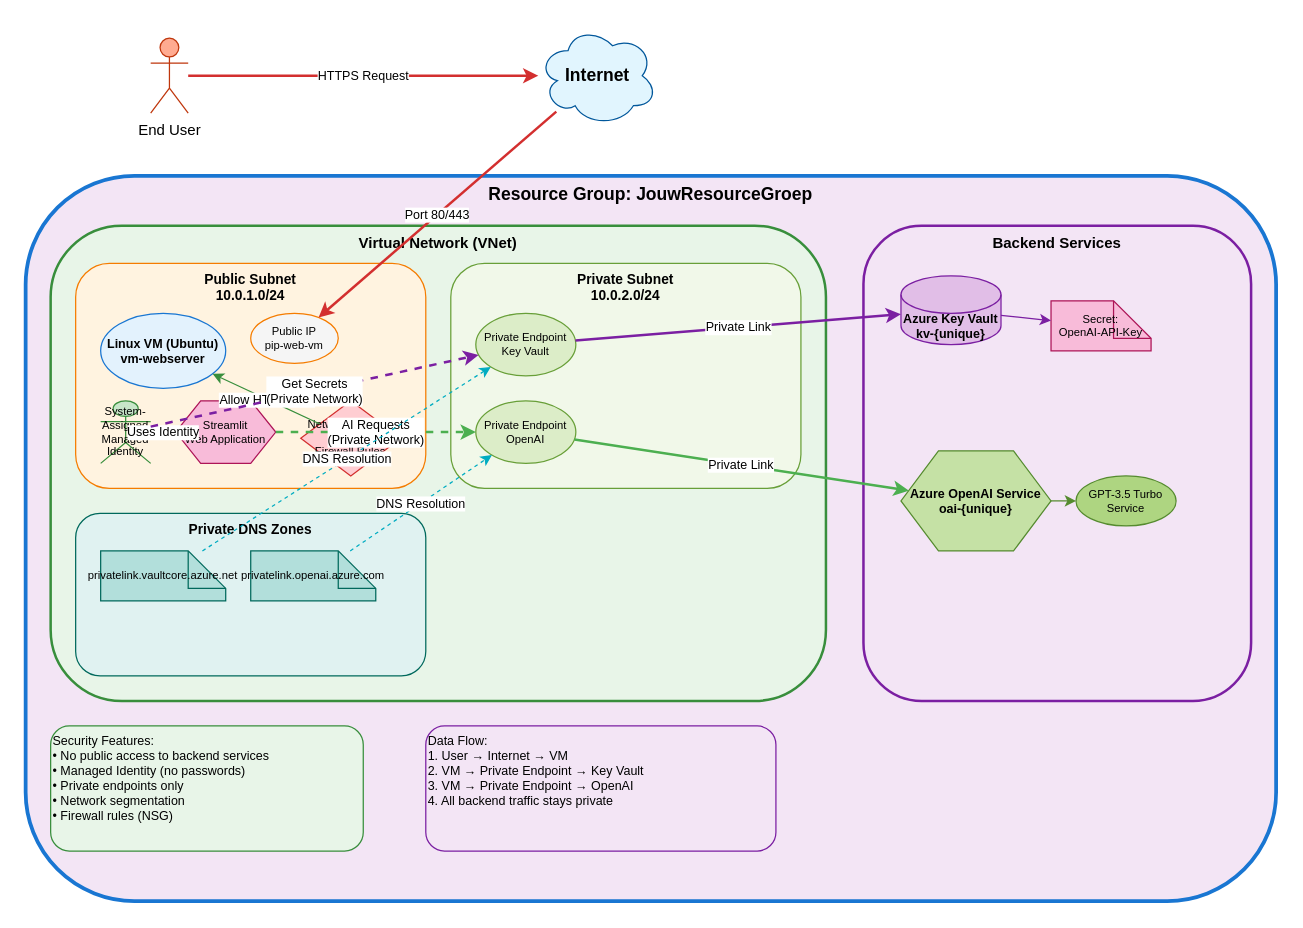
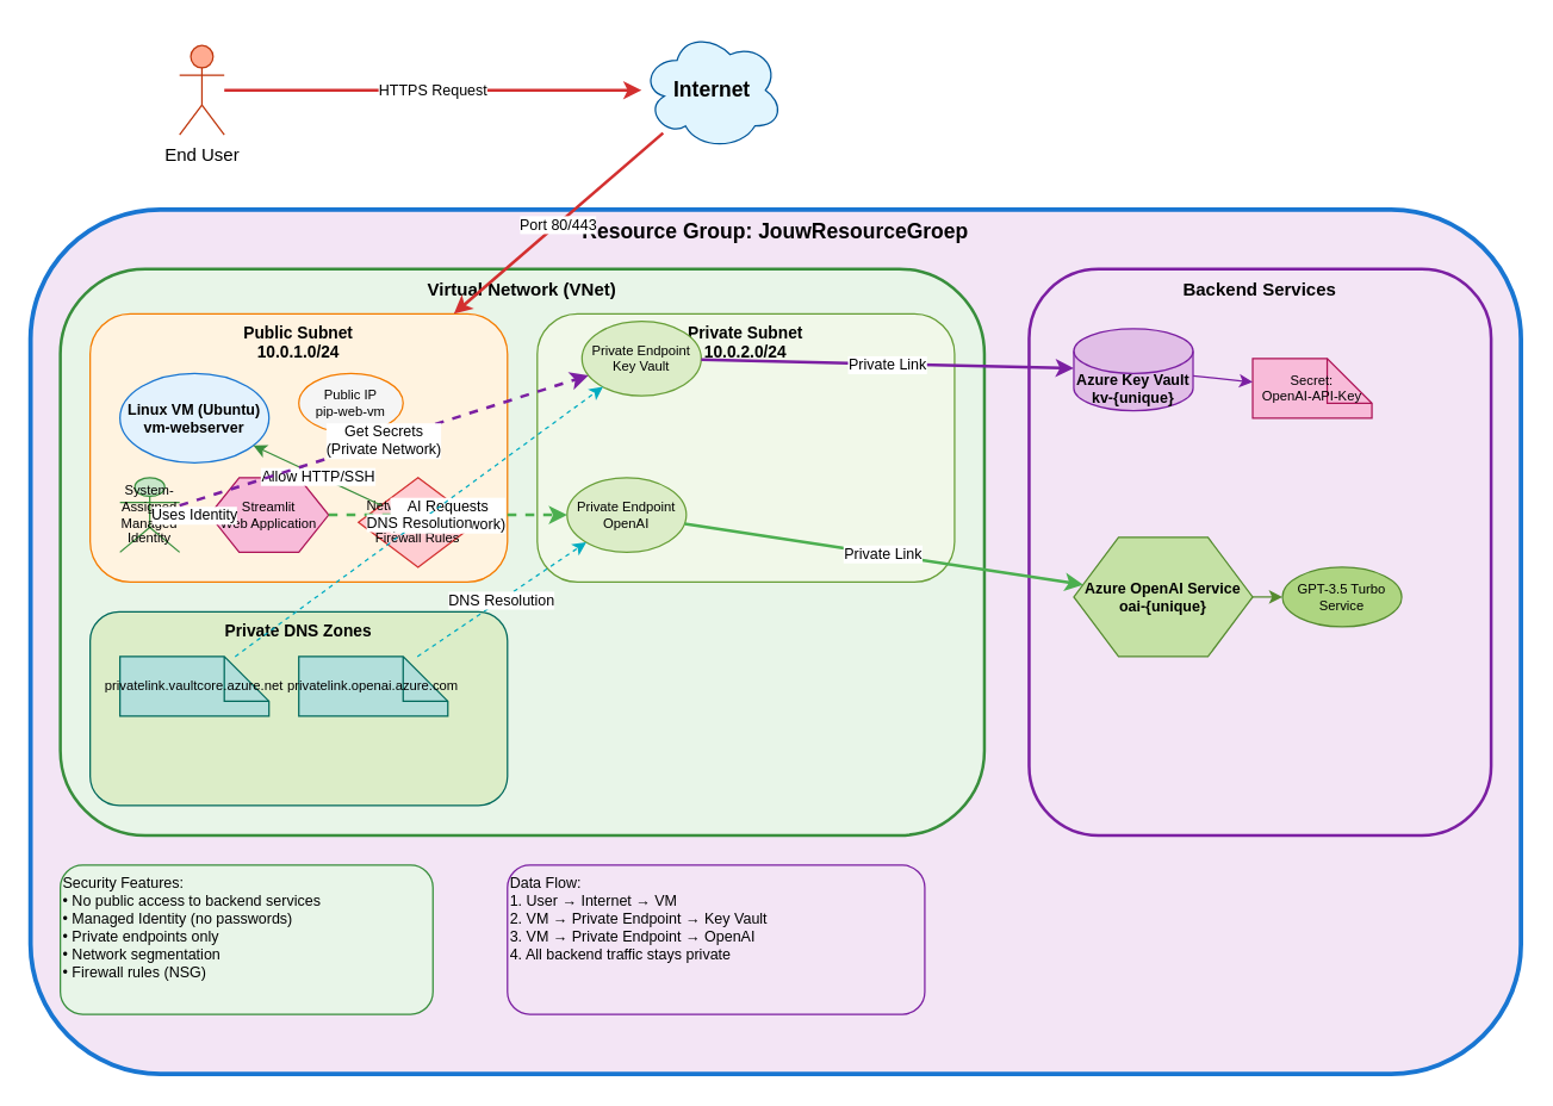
- <mxCell id="26" value="Port 80/443" style="endArrow=classic;html=1;rounded=0;strokeColor=#D32F2F;strokeWidth=2;fontSize=10;" edge="1" parent="1" source="2" target="9"><mxGeometry width="50" height="50" relative="1" as="geometry"><mxPoint x="460" y="100" as="sourcePoint" /><mxPoint x="240" y="250" as="targetPoint" /></mxGeometry></mxCell>
+ <mxCell id="26" value="Port 80/443" style="endArrow=classic;html=1;rounded=0;strokeColor=#D32F2F;strokeWidth=2;fontSize=10;" edge="1" parent="1" source="2" target="6"><mxGeometry width="50" height="50" relative="1" as="geometry"><mxPoint x="460" y="100" as="sourcePoint" /><mxPoint x="240" y="250" as="targetPoint" /></mxGeometry></mxCell>
- <mxCell id="13" value="Private Endpoint&#10;Key Vault" style="ellipse;whiteSpace=wrap;html=1;fillColor=#DCEDC8;strokeColor=#689F38;fontSize=9;" vertex="1" parent="1"><mxGeometry x="380" y="250" width="80" height="50" as="geometry" /></mxCell>
+ <mxCell id="13" value="Private Endpoint&#10;Key Vault" style="ellipse;whiteSpace=wrap;html=1;fillColor=#DCEDC8;strokeColor=#689F38;fontSize=9;" vertex="1" parent="1"><mxGeometry x="390" y="215" width="80" height="50" as="geometry" /></mxCell>
- <mxCell id="15" value="Private DNS Zones" style="rounded=1;whiteSpace=wrap;html=1;fillColor=#E0F2F1;strokeColor=#00695C;verticalAlign=top;fontSize=11;fontStyle=1;" vertex="1" parent="1"><mxGeometry x="60" y="410" width="280" height="130" as="geometry" /></mxCell>
+ <mxCell id="15" value="Private DNS Zones" style="rounded=1;whiteSpace=wrap;html=1;fillColor=#dcedc8;strokeColor=#00695C;verticalAlign=top;fontSize=11;fontStyle=1;" vertex="1" parent="1"><mxGeometry x="60" y="410" width="280" height="130" as="geometry" /></mxCell>
